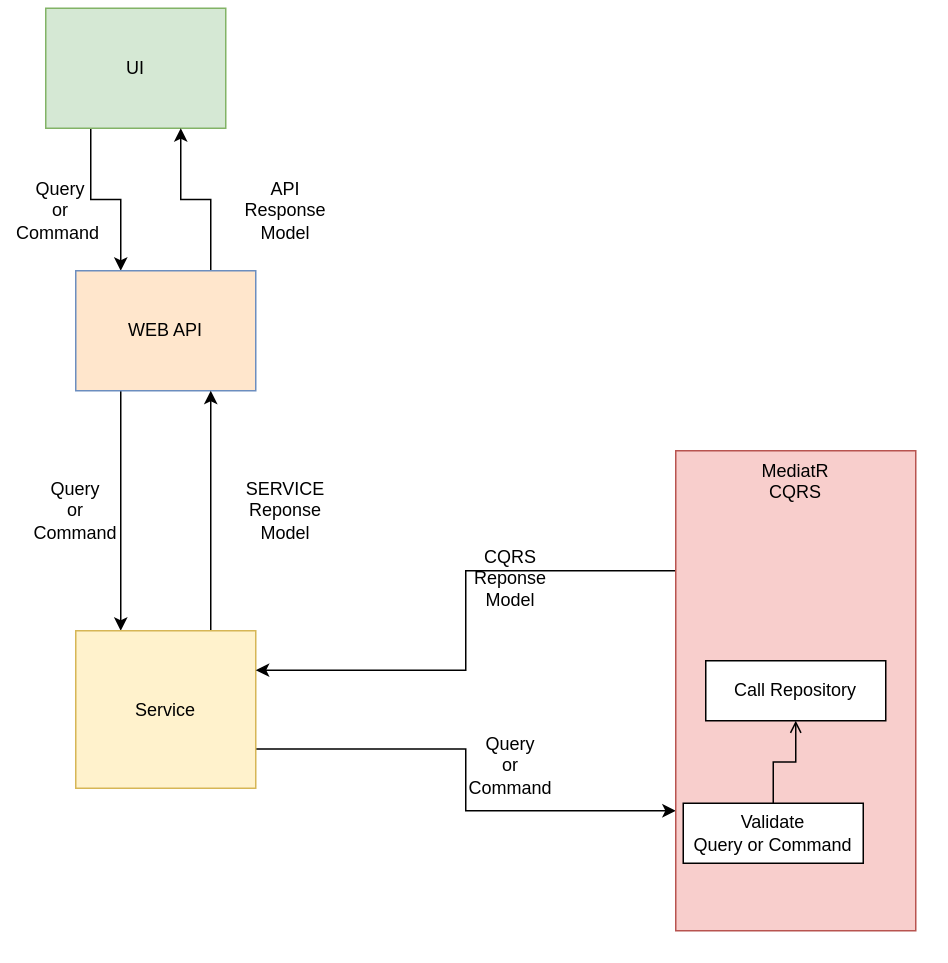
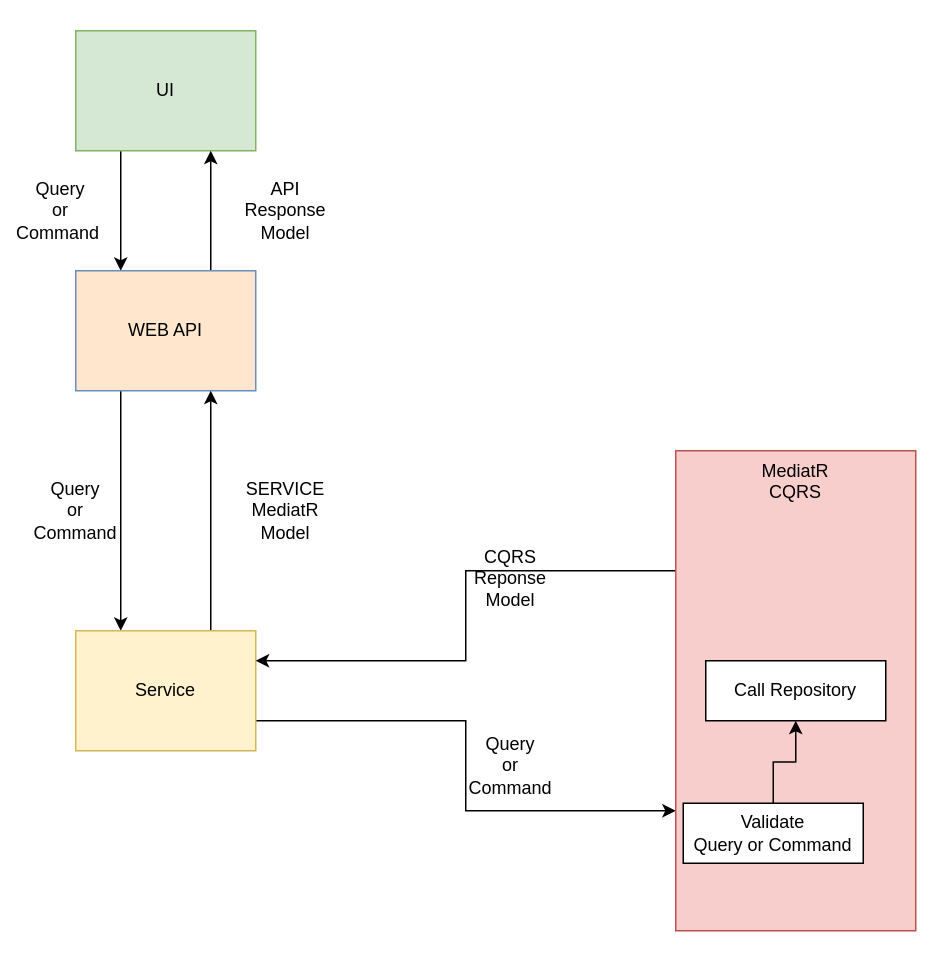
- <mxCell id="3" value="UI" style="rounded=0;whiteSpace=wrap;html=1;fillColor=#d5e8d4;strokeColor=#82b366;" vertex="1" parent="1"><mxGeometry x="30" y="5" width="120" height="80" as="geometry" /></mxCell>
+ <mxCell id="3" value="UI" style="rounded=0;whiteSpace=wrap;html=1;fillColor=#d5e8d4;strokeColor=#82b366;" vertex="1" parent="1"><mxGeometry x="50" y="20" width="120" height="80" as="geometry" /></mxCell>
- <mxCell id="17" value="SERVICE&lt;br&gt;Reponse&lt;br&gt;Model" style="text;html=1;strokeColor=none;fillColor=none;align=center;verticalAlign=middle;whiteSpace=wrap;rounded=0;" vertex="1" parent="1"><mxGeometry x="170" y="330" width="40" height="20" as="geometry" /></mxCell>
+ <mxCell id="17" value="SERVICE&lt;br&gt;MediatR&lt;br&gt;Model" style="text;html=1;strokeColor=none;fillColor=none;align=center;verticalAlign=middle;whiteSpace=wrap;rounded=0;" vertex="1" parent="1"><mxGeometry x="170" y="330" width="40" height="20" as="geometry" /></mxCell>
- <mxCell id="9" value="Service" style="rounded=0;whiteSpace=wrap;html=1;fillColor=#fff2cc;strokeColor=#d6b656;" vertex="1" parent="1"><mxGeometry x="50" y="420" width="120" height="105" as="geometry" /></mxCell>
+ <mxCell id="9" value="Service" style="rounded=0;whiteSpace=wrap;html=1;fillColor=#fff2cc;strokeColor=#d6b656;" vertex="1" parent="1"><mxGeometry x="50" y="420" width="120" height="80" as="geometry" /></mxCell>
- <mxCell id="18" style="edgeStyle=orthogonalEdgeStyle;rounded=0;orthogonalLoop=1;jettySize=auto;html=1;exitX=0.5;exitY=0;exitDx=0;exitDy=0;entryX=0.5;entryY=1;entryDx=0;entryDy=0;endArrow=open;" edge="1" parent="1" source="19" target="20"><mxGeometry relative="1" as="geometry" /></mxCell>
+ <mxCell id="18" style="edgeStyle=orthogonalEdgeStyle;rounded=0;orthogonalLoop=1;jettySize=auto;html=1;exitX=0.5;exitY=0;exitDx=0;exitDy=0;entryX=0.5;entryY=1;entryDx=0;entryDy=0;" edge="1" parent="1" source="19" target="20"><mxGeometry relative="1" as="geometry" /></mxCell>
